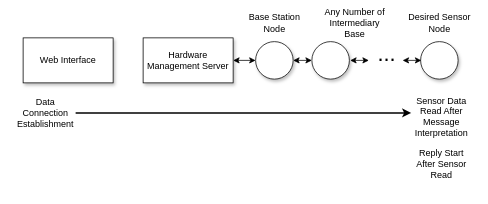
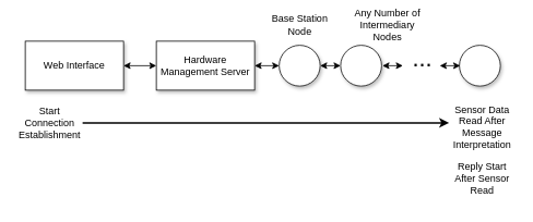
- <mxCell id="12" value="Any Number of Intermediary Base" style="text;html=1;strokeColor=none;fillColor=none;align=center;verticalAlign=middle;whiteSpace=wrap;rounded=0;shadow=1;" parent="1" vertex="1"><mxGeometry x="430" y="20" width="85" height="20" as="geometry" /></mxCell>
+ <mxCell id="12" value="Any Number of Intermediary Nodes" style="text;html=1;strokeColor=none;fillColor=none;align=center;verticalAlign=middle;whiteSpace=wrap;rounded=0;shadow=1;" parent="1" vertex="1"><mxGeometry x="430" y="20" width="85" height="20" as="geometry" /></mxCell>
- <mxCell id="11" value="Desired Sensor Node" style="text;html=1;strokeColor=none;fillColor=none;align=center;verticalAlign=middle;whiteSpace=wrap;rounded=0;shadow=1;" parent="1" vertex="1"><mxGeometry x="542.5" y="20" width="85" height="20" as="geometry" /></mxCell>
+ <mxCell id="2" style="edgeStyle=orthogonalEdgeStyle;rounded=0;orthogonalLoop=1;jettySize=auto;html=1;exitX=1;exitY=0.5;exitDx=0;exitDy=0;entryX=0;entryY=0.5;entryDx=0;entryDy=0;startArrow=classic;startFill=1;shadow=0;" edge="1" parent="1" source="3" target="5"><mxGeometry relative="1" as="geometry" /></mxCell>
- <mxCell id="14" value="Data Connection Establishment" style="text;html=1;strokeColor=none;fillColor=none;align=center;verticalAlign=middle;whiteSpace=wrap;rounded=0;fontSize=12;shadow=1;" parent="1" vertex="1"><mxGeometry x="20" y="140" width="80" height="20" as="geometry" /></mxCell>
+ <mxCell id="14" value="Start Connection Establishment" style="text;html=1;strokeColor=none;fillColor=none;align=center;verticalAlign=middle;whiteSpace=wrap;rounded=0;fontSize=12;shadow=1;" parent="1" vertex="1"><mxGeometry x="20" y="140" width="80" height="20" as="geometry" /></mxCell>
